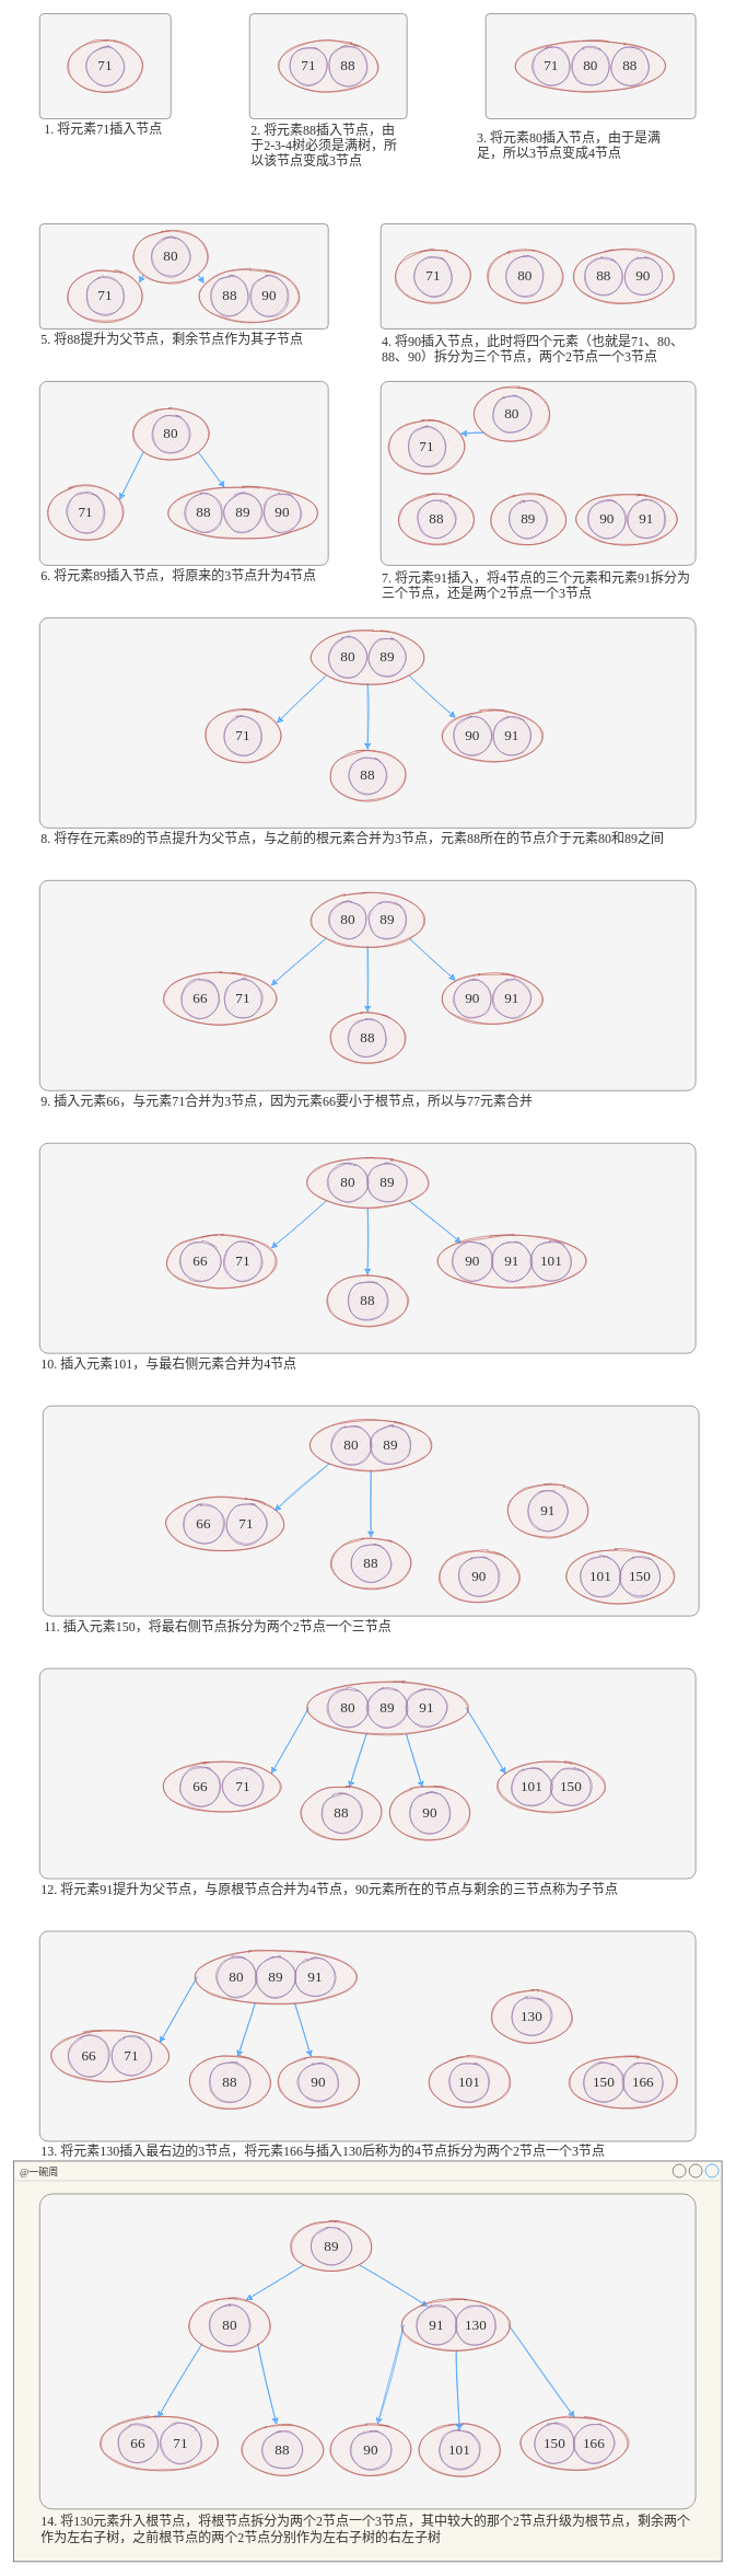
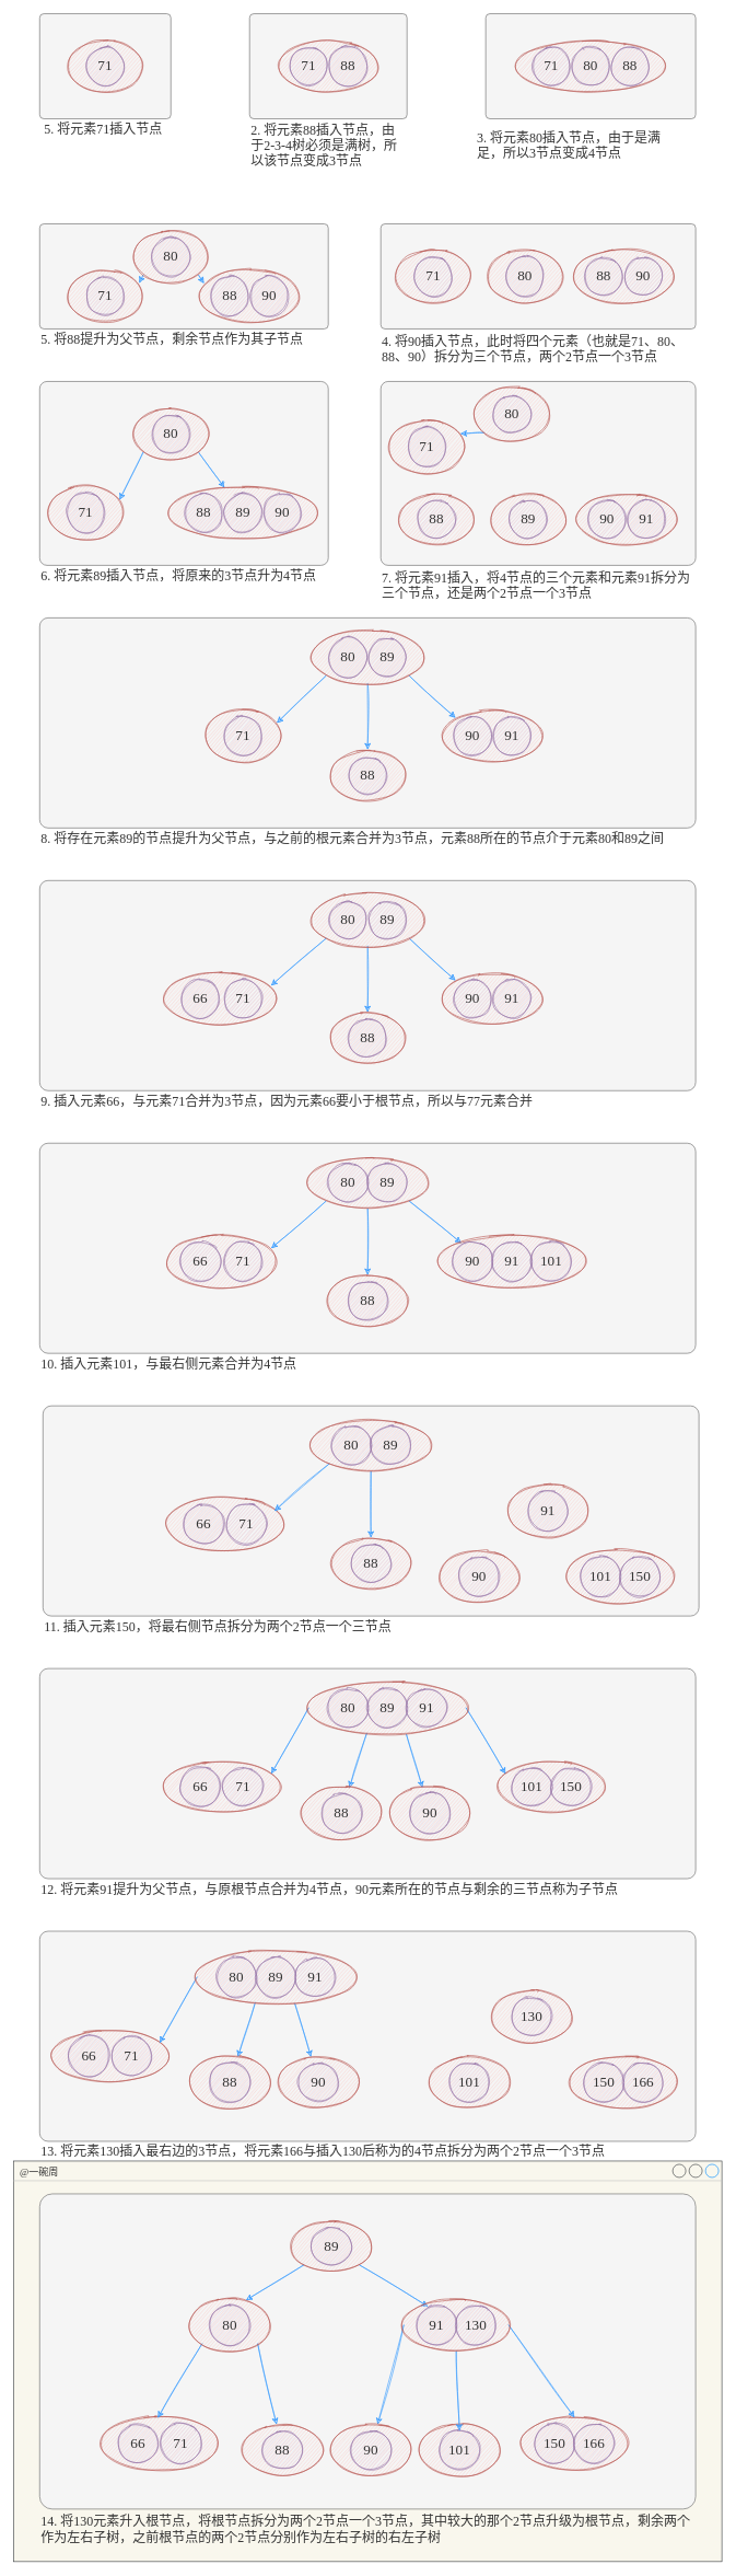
- <mxCell id="11" value="1. 将元素71插入节点" style="text;html=1;strokeColor=none;fillColor=none;align=left;verticalAlign=middle;whiteSpace=wrap;rounded=0;sketch=0;fontFamily=Comic Sans MS;fontSize=20;fontColor=#333333;" vertex="1" parent="1"><mxGeometry x="65" y="180" width="190" height="30" as="geometry" /></mxCell>
+ <mxCell id="11" value="5. 将元素71插入节点" style="text;html=1;strokeColor=none;fillColor=none;align=left;verticalAlign=middle;whiteSpace=wrap;rounded=0;sketch=0;fontFamily=Comic Sans MS;fontSize=20;fontColor=#333333;" vertex="1" parent="1"><mxGeometry x="65" y="180" width="190" height="30" as="geometry" /></mxCell>
